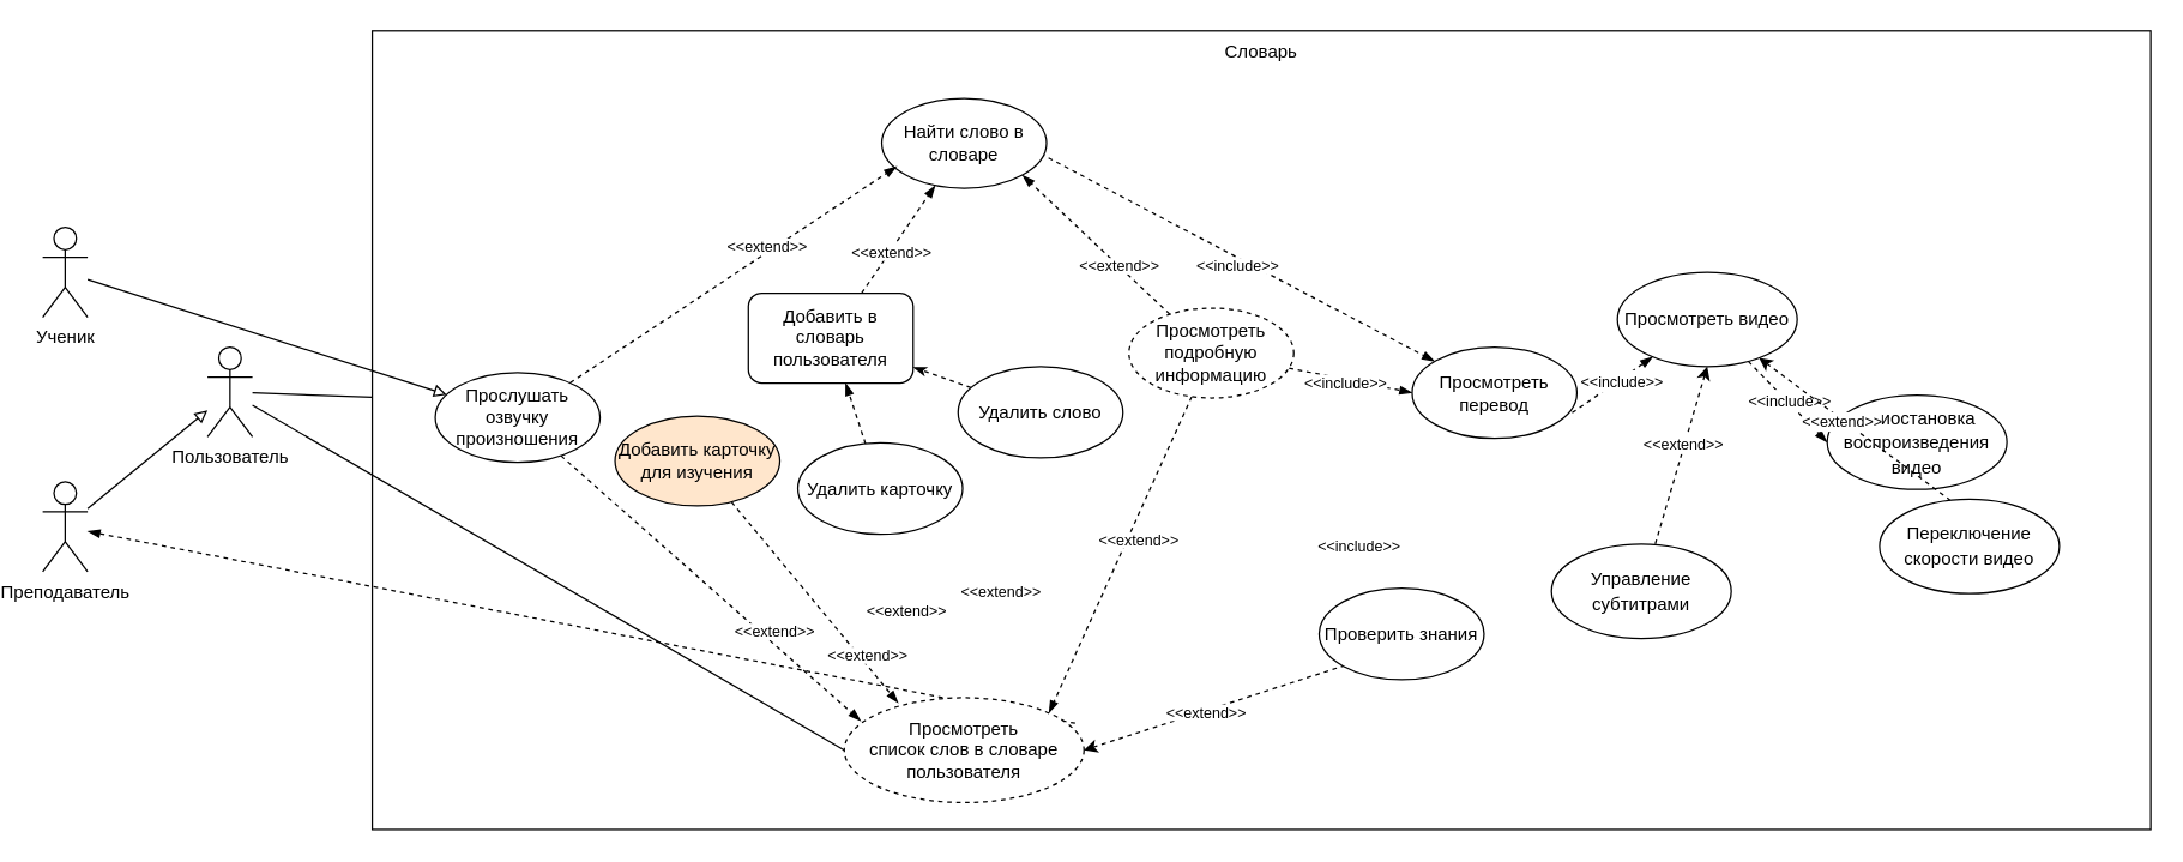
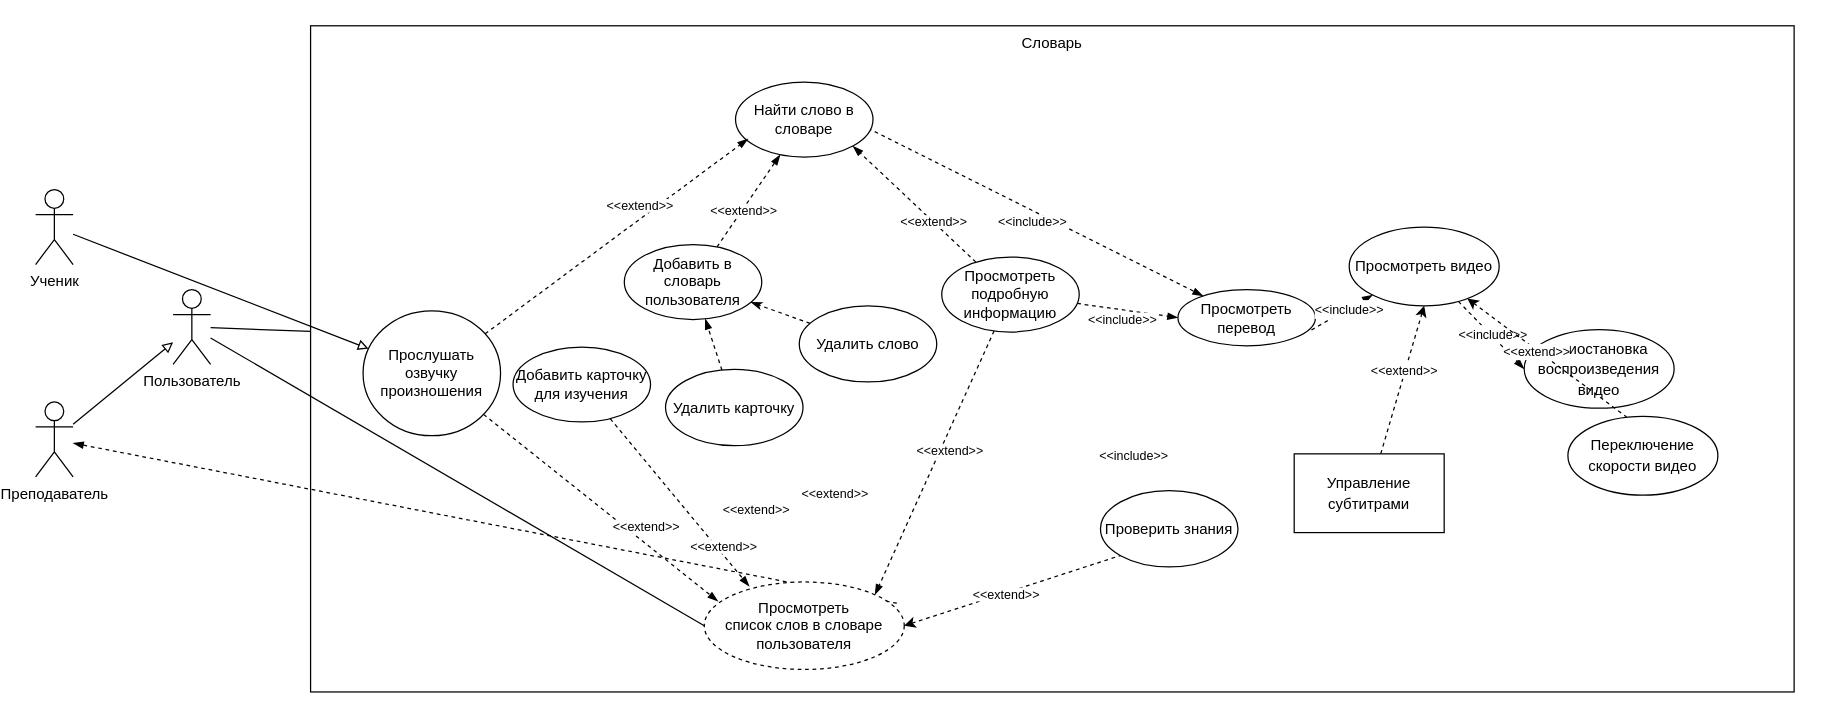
- <mxCell id="20" value="Добавить в словарь пользователя" style="whiteSpace=wrap;html=1;rounded=1;" vertex="1" parent="1"><mxGeometry x="491" y="195" width="110" height="60" as="geometry" /></mxCell>
+ <mxCell id="20" value="Добавить в словарь пользователя" style="ellipse;whiteSpace=wrap;html=1;" vertex="1" parent="1"><mxGeometry x="491" y="195" width="110" height="60" as="geometry" /></mxCell>
- <mxCell id="24" value="Просмотреть подробную информацию" style="ellipse;whiteSpace=wrap;html=1;dashed=1;" vertex="1" parent="1"><mxGeometry x="745" y="205" width="110" height="60" as="geometry" /></mxCell>
+ <mxCell id="24" value="Просмотреть подробную информацию" style="ellipse;whiteSpace=wrap;html=1;" vertex="1" parent="1"><mxGeometry x="745" y="205" width="110" height="60" as="geometry" /></mxCell>
- <mxCell id="27" value="Просмотреть перевод" style="ellipse;whiteSpace=wrap;html=1;" vertex="1" parent="1"><mxGeometry x="934" y="231" width="110" height="61" as="geometry" /></mxCell>
+ <mxCell id="27" value="Просмотреть перевод" style="ellipse;whiteSpace=wrap;html=1;" vertex="1" parent="1"><mxGeometry x="934" y="231" width="110" height="45" as="geometry" /></mxCell>
- <mxCell id="16" value="Прослушать озвучку произношения" style="ellipse;whiteSpace=wrap;html=1;" vertex="1" parent="1"><mxGeometry x="282" y="248" width="110" height="60" as="geometry" /></mxCell>
+ <mxCell id="16" value="Прослушать озвучку произношения" style="ellipse;whiteSpace=wrap;html=1;" vertex="1" parent="1"><mxGeometry x="282" y="248" width="110" height="100" as="geometry" /></mxCell>
- <mxCell id="18" value="Добавить карточку для изучения" style="ellipse;whiteSpace=wrap;html=1;fillColor=#ffe6cc;" vertex="1" parent="1"><mxGeometry x="402" y="277" width="110" height="60" as="geometry" /></mxCell>
+ <mxCell id="18" value="Добавить карточку для изучения" style="ellipse;whiteSpace=wrap;html=1;" vertex="1" parent="1"><mxGeometry x="402" y="277" width="110" height="60" as="geometry" /></mxCell>
- <mxCell id="47" value="&lt;span id=&quot;docs-internal-guid-5a7e0937-7fff-e15c-72fa-4f4e6bc16532&quot;&gt;&lt;p dir=&quot;ltr&quot; style=&quot;line-height: 1.38 ; margin-top: 0pt ; margin-bottom: 0pt&quot;&gt;&lt;span style=&quot;background-color: transparent ; vertical-align: baseline&quot;&gt;&lt;font style=&quot;font-size: 12px&quot;&gt;Управление субтитрами&lt;/font&gt;&lt;/span&gt;&lt;/p&gt;&lt;/span&gt;" style="ellipse;whiteSpace=wrap;html=1;" vertex="1" parent="1"><mxGeometry x="1027" y="362.5" width="120" height="63" as="geometry" /></mxCell>
+ <mxCell id="47" value="&lt;span id=&quot;docs-internal-guid-5a7e0937-7fff-e15c-72fa-4f4e6bc16532&quot;&gt;&lt;p dir=&quot;ltr&quot; style=&quot;line-height: 1.38 ; margin-top: 0pt ; margin-bottom: 0pt&quot;&gt;&lt;span style=&quot;background-color: transparent ; vertical-align: baseline&quot;&gt;&lt;font style=&quot;font-size: 12px&quot;&gt;Управление субтитрами&lt;/font&gt;&lt;/span&gt;&lt;/p&gt;&lt;/span&gt;" style="whiteSpace=wrap;html=1;rounded=0;" vertex="1" parent="1"><mxGeometry x="1027" y="362.5" width="120" height="63" as="geometry" /></mxCell>
